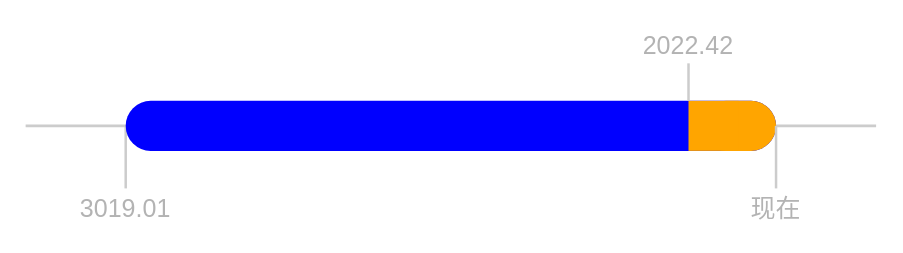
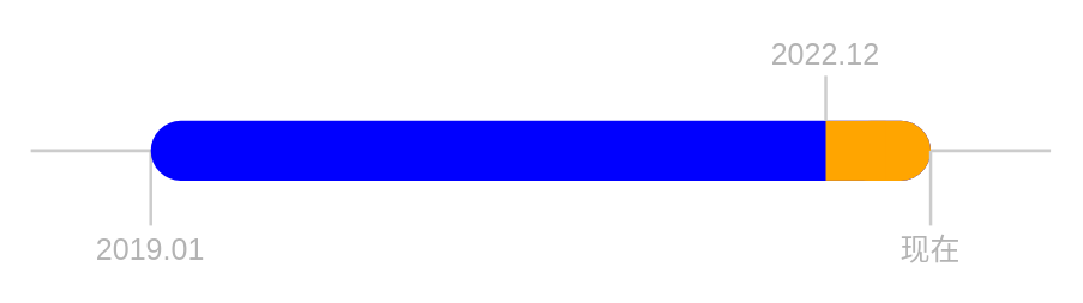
- <mxCell id="7" value="&lt;span style=&quot;font-size: 20px;&quot;&gt;2022.42&lt;/span&gt;" style="text;html=1;strokeColor=none;fillColor=none;align=center;verticalAlign=middle;whiteSpace=wrap;rounded=0;fontColor=#B3B3B3;" vertex="1" parent="1"><mxGeometry x="520" y="20" width="60" height="30" as="geometry" /></mxCell>
+ <mxCell id="7" value="&lt;span style=&quot;font-size: 20px;&quot;&gt;2022.12&lt;/span&gt;" style="text;html=1;strokeColor=none;fillColor=none;align=center;verticalAlign=middle;whiteSpace=wrap;rounded=0;fontColor=#B3B3B3;" vertex="1" parent="1"><mxGeometry x="520" y="20" width="60" height="30" as="geometry" /></mxCell>
- <mxCell id="6" value="&lt;font style=&quot;font-size: 20px;&quot;&gt;3019.01&lt;/font&gt;" style="text;html=1;strokeColor=none;fillColor=none;align=center;verticalAlign=middle;whiteSpace=wrap;rounded=0;fontColor=#B3B3B3;" vertex="1" parent="1"><mxGeometry x="70" y="150" width="60" height="30" as="geometry" /></mxCell>
+ <mxCell id="6" value="&lt;font style=&quot;font-size: 20px;&quot;&gt;2019.01&lt;/font&gt;" style="text;html=1;strokeColor=none;fillColor=none;align=center;verticalAlign=middle;whiteSpace=wrap;rounded=0;fontColor=#B3B3B3;" vertex="1" parent="1"><mxGeometry x="70" y="150" width="60" height="30" as="geometry" /></mxCell>
